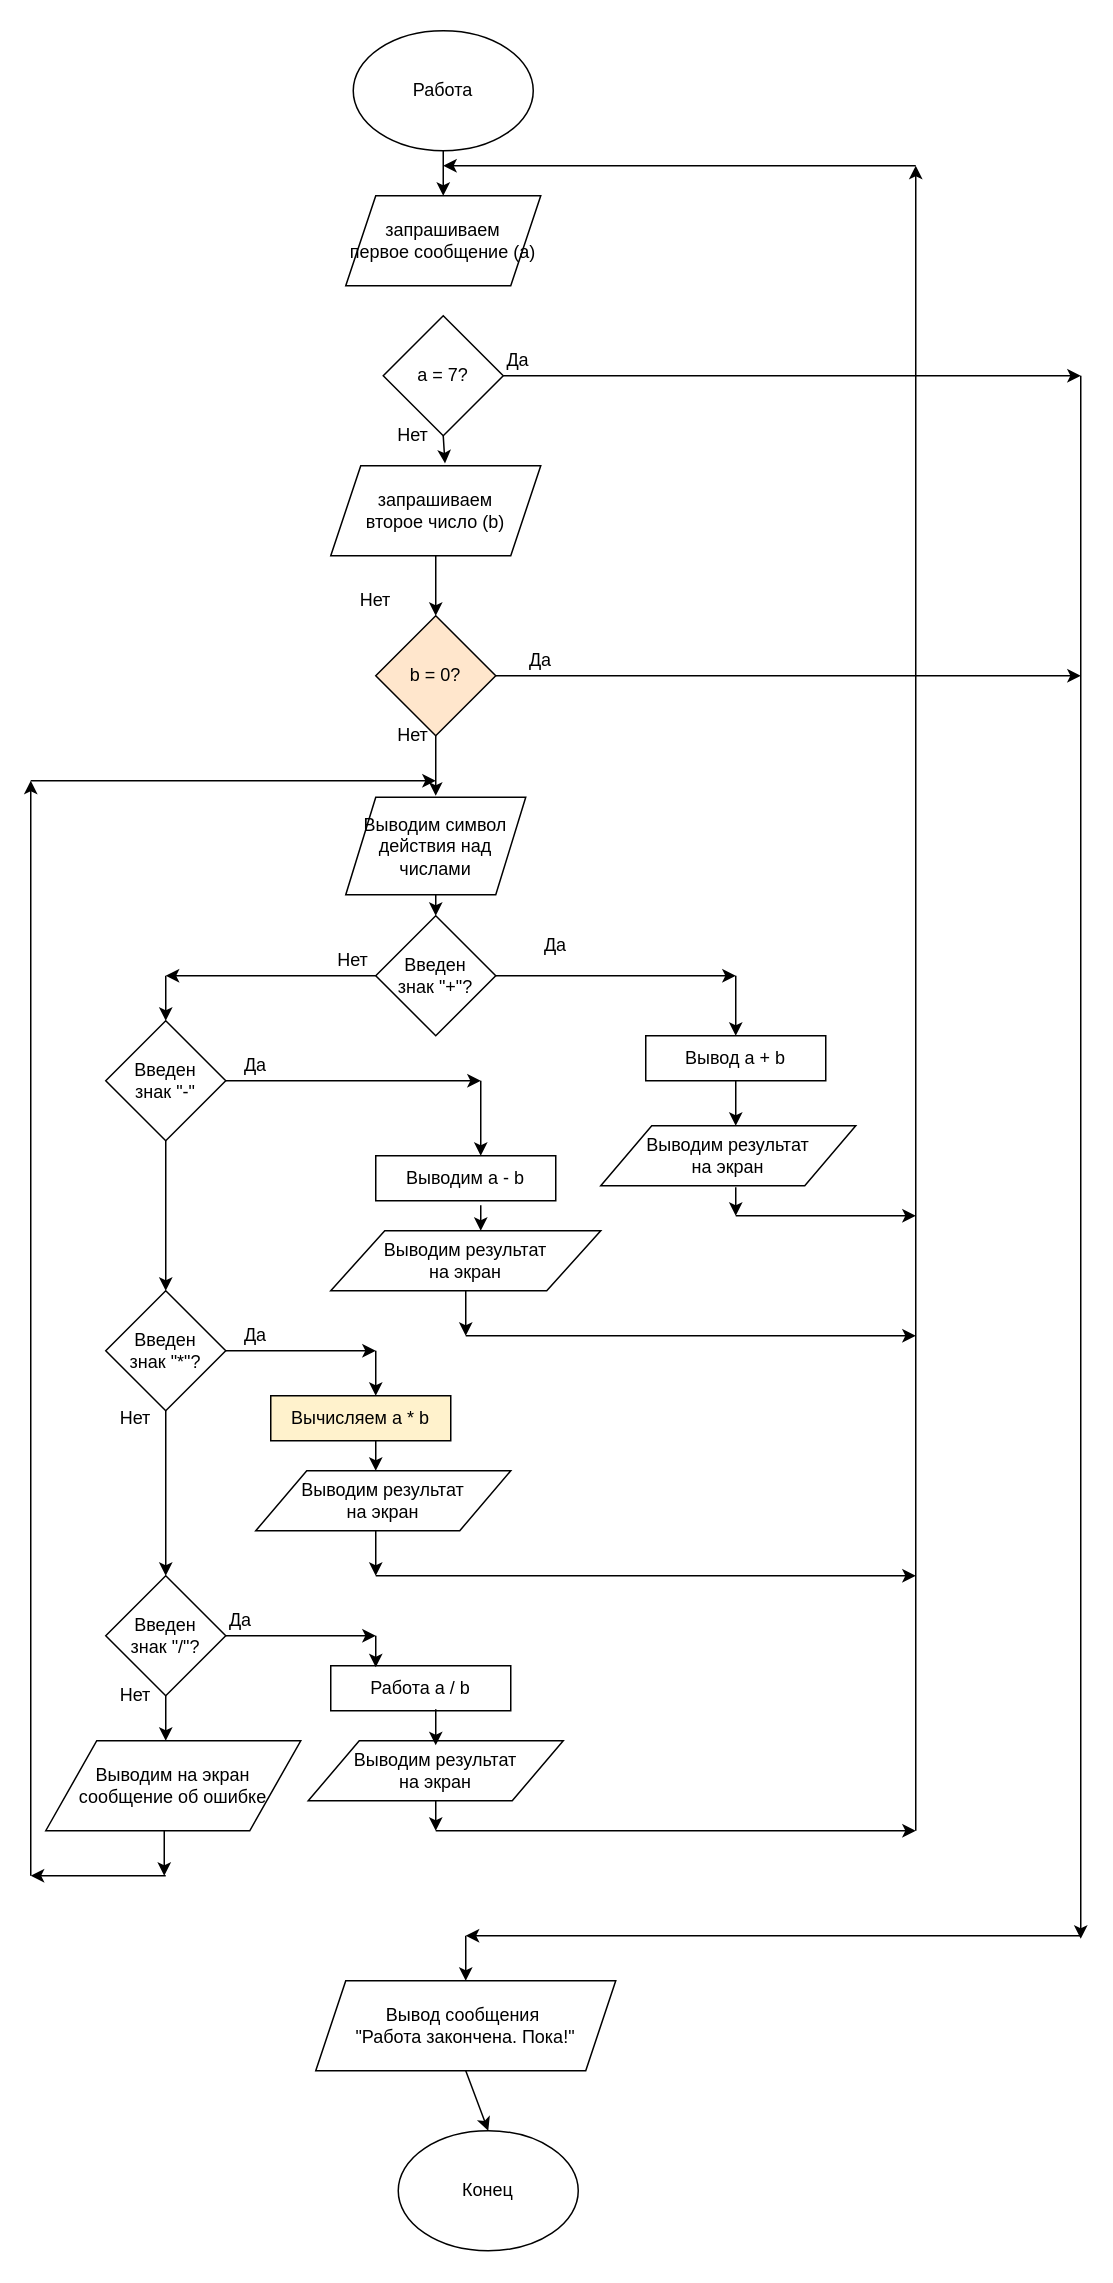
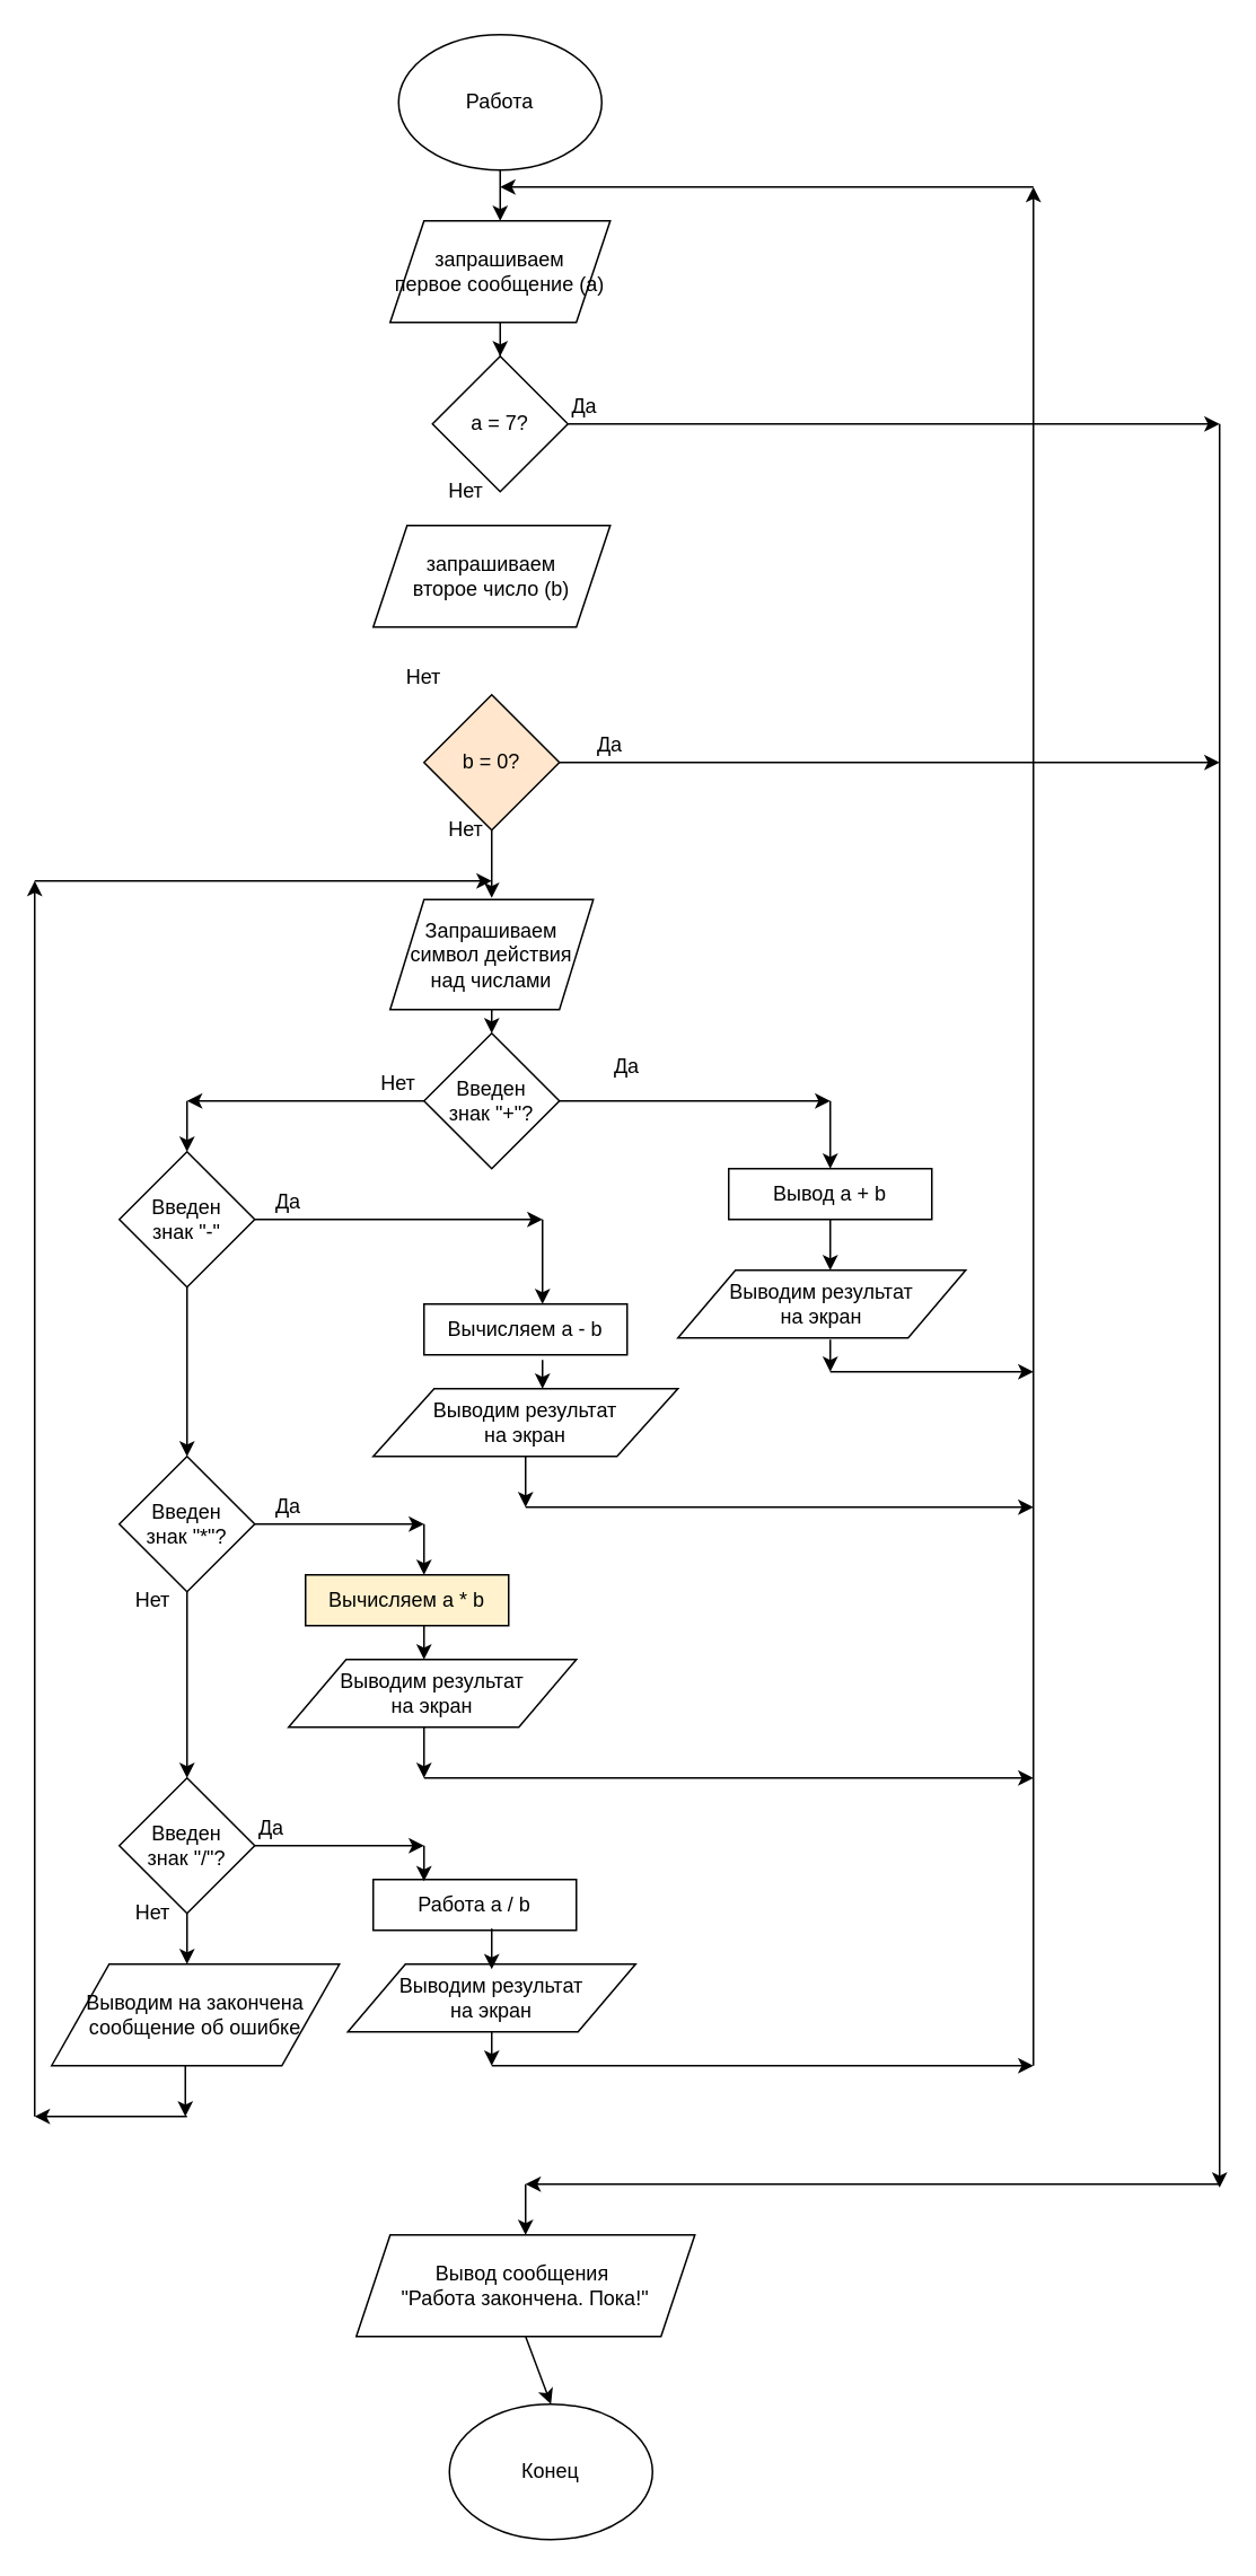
+ <mxCell id="3" value="" style="edgeStyle=orthogonalEdgeStyle;rounded=0;orthogonalLoop=1;jettySize=auto;html=1;entryX=0.5;entryY=0;entryDx=0;entryDy=0;" edge="1" parent="1" source="4" target="6"><mxGeometry relative="1" as="geometry" /></mxCell>
- <mxCell id="9" value="" style="endArrow=classic;html=1;exitX=0.5;exitY=1;exitDx=0;exitDy=0;entryX=0.544;entryY=-0.026;entryDx=0;entryDy=0;entryPerimeter=0;" parent="1" source="6" edge="1" target="12"><mxGeometry width="50" height="50" relative="1" as="geometry"><mxPoint x="280" y="310" as="sourcePoint" /><mxPoint x="280" y="320" as="targetPoint" /></mxGeometry></mxCell>
- <mxCell id="11" value="" style="edgeStyle=orthogonalEdgeStyle;rounded=0;orthogonalLoop=1;jettySize=auto;html=1;entryX=0.5;entryY=0;entryDx=0;entryDy=0;" edge="1" parent="1" source="12" target="13"><mxGeometry relative="1" as="geometry" /></mxCell>
- <mxCell id="20" value="Выводим символ действия над числами" style="shape=parallelogram;perimeter=parallelogramPerimeter;whiteSpace=wrap;html=1;fixedSize=1;" parent="1" vertex="1"><mxGeometry x="230" y="531" width="120" height="65" as="geometry" /></mxCell>
+ <mxCell id="20" value="Запрашиваем символ действия над числами" style="shape=parallelogram;perimeter=parallelogramPerimeter;whiteSpace=wrap;html=1;fixedSize=1;" parent="1" vertex="1"><mxGeometry x="230" y="531" width="120" height="65" as="geometry" /></mxCell>
- <mxCell id="38" value="&lt;span&gt;Выводим а - b&lt;/span&gt;" style="rounded=0;whiteSpace=wrap;html=1;" parent="1" vertex="1"><mxGeometry x="250" y="770" width="120" height="30" as="geometry" /></mxCell>
+ <mxCell id="38" value="&lt;span&gt;Вычисляем а - b&lt;/span&gt;" style="rounded=0;whiteSpace=wrap;html=1;" parent="1" vertex="1"><mxGeometry x="250" y="770" width="120" height="30" as="geometry" /></mxCell>
- <mxCell id="65" value="Выводим на экран &lt;br&gt;сообщение об ошибке" style="shape=parallelogram;whiteSpace=wrap;html=1;boundedLbl=1;" parent="1" vertex="1"><mxGeometry x="30" y="1160" width="170" height="60" as="geometry" /></mxCell>
+ <mxCell id="65" value="Выводим на закончена &lt;br&gt;сообщение об ошибке" style="shape=parallelogram;whiteSpace=wrap;html=1;boundedLbl=1;" parent="1" vertex="1"><mxGeometry x="30" y="1160" width="170" height="60" as="geometry" /></mxCell>
